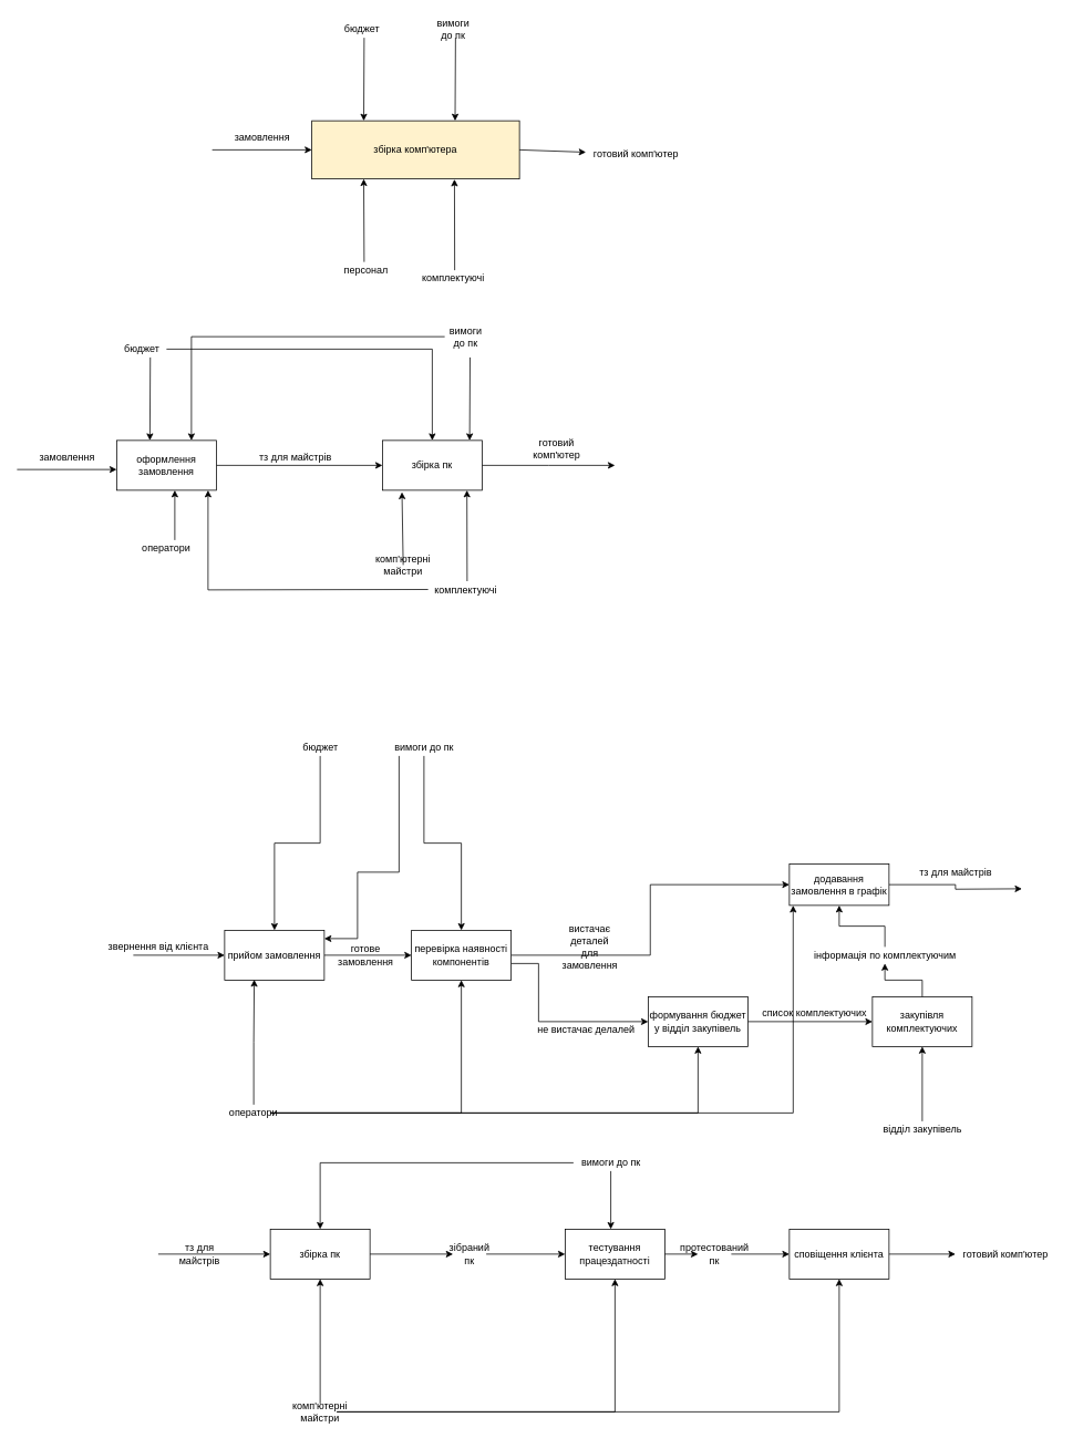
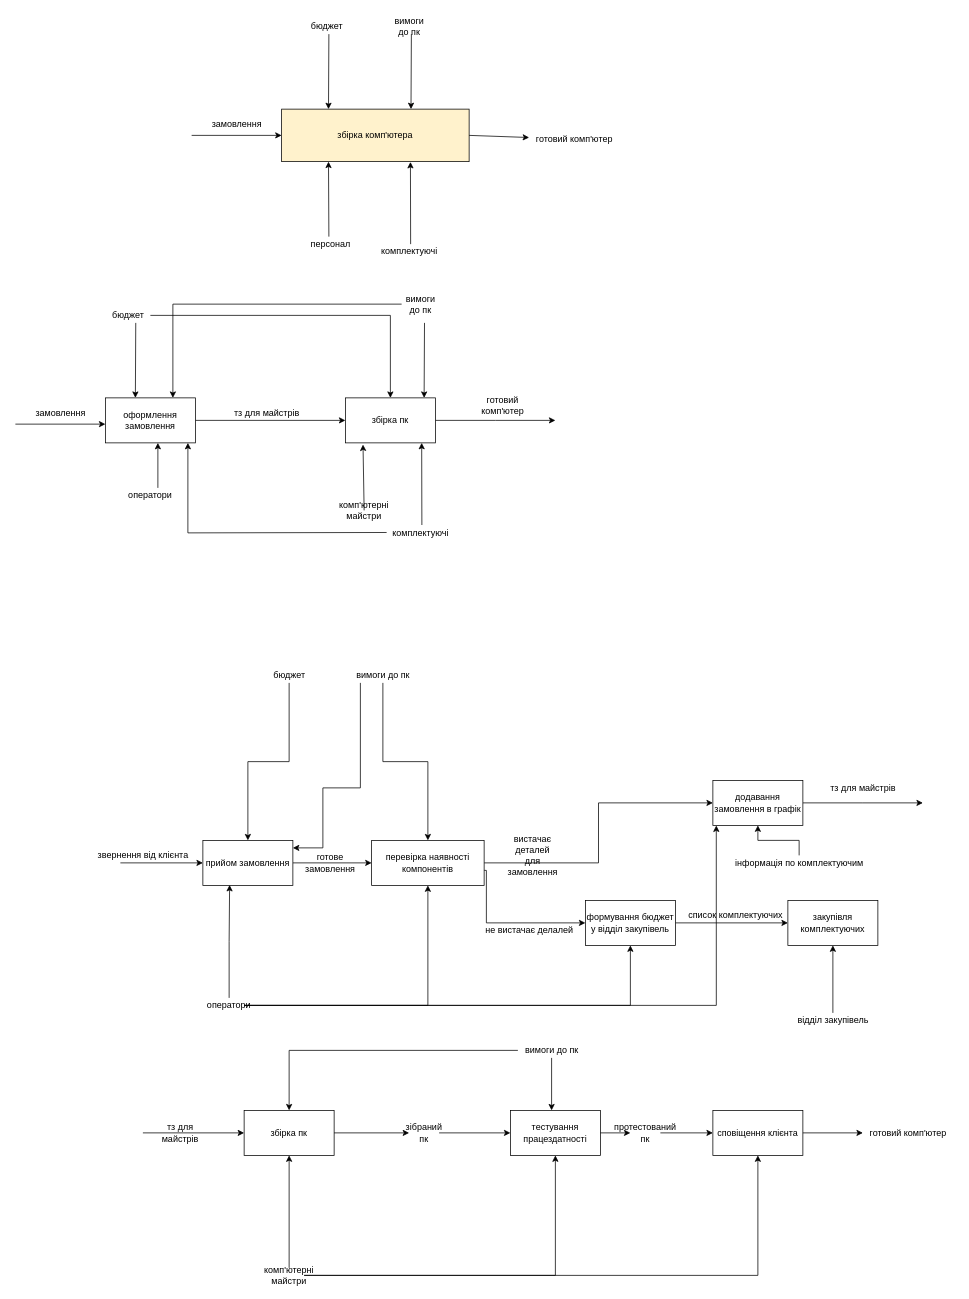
- <mxCell id="26" value="додавання замовлення в графік" style="rounded=0;whiteSpace=wrap;html=1;" vertex="1" parent="1"><mxGeometry x="950" y="1040" width="120" height="50" as="geometry" /></mxCell>
+ <mxCell id="26" value="додавання замовлення в графік" style="rounded=0;whiteSpace=wrap;html=1;" vertex="1" parent="1"><mxGeometry x="950" y="1040" width="120" height="60" as="geometry" /></mxCell>
- <mxCell id="29" value="перевірка наявності компонентів" style="rounded=0;whiteSpace=wrap;html=1;" vertex="1" parent="1"><mxGeometry x="495" y="1120" width="120" height="60" as="geometry" /></mxCell>
+ <mxCell id="29" value="перевірка наявності компонентів" style="rounded=0;whiteSpace=wrap;html=1;" vertex="1" parent="1"><mxGeometry x="495" y="1120" width="150" height="60" as="geometry" /></mxCell>
- <mxCell id="38" style="edgeStyle=orthogonalEdgeStyle;rounded=0;orthogonalLoop=1;jettySize=auto;html=1;entryX=0.5;entryY=1;entryDx=0;entryDy=0;" edge="1" parent="1" source="22" target="37"><mxGeometry relative="1" as="geometry"><mxPoint x="1130" y="1200" as="sourcePoint" /><mxPoint x="1210" y="1100" as="targetPoint" /></mxGeometry></mxCell>
